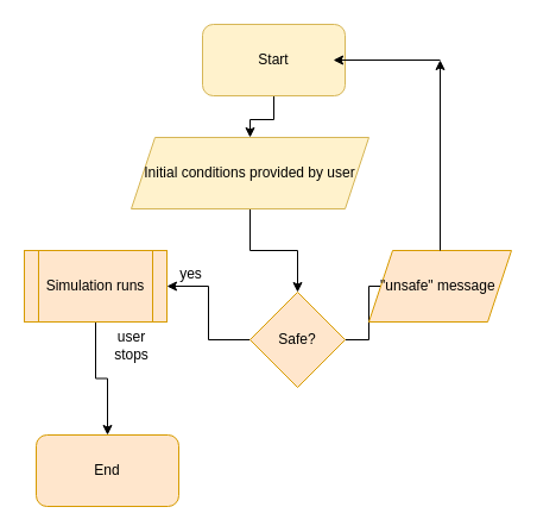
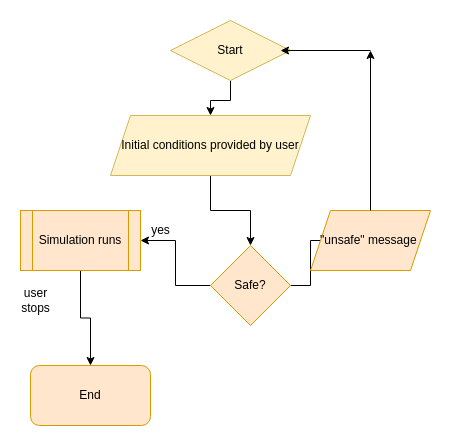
- <mxCell id="5" value="Start" style="rounded=1;whiteSpace=wrap;html=1;fillColor=#fff2cc;strokeColor=#d6b656;" vertex="1" parent="1"><mxGeometry x="170" width="120" height="60" as="geometry" y="20" /></mxCell>
+ <mxCell id="5" value="Start" style="rhombus;whiteSpace=wrap;html=1;fillColor=#fff2cc;strokeColor=#d6b656;" vertex="1" parent="1"><mxGeometry x="170" width="120" height="60" as="geometry" y="20" /></mxCell>
- <mxCell id="16" value="user&lt;br&gt;stops" style="text;html=1;align=center;verticalAlign=middle;resizable=0;points=[];autosize=1;strokeColor=none;fillColor=none;" vertex="1" parent="1"><mxGeometry x="85" y="270" width="50" height="40" as="geometry" /></mxCell>
+ <mxCell id="16" value="user&lt;br&gt;stops" style="text;html=1;align=center;verticalAlign=middle;resizable=0;points=[];autosize=1;strokeColor=none;fillColor=none;" vertex="1" parent="1"><mxGeometry x="10" y="280" width="50" height="40" as="geometry" /></mxCell>
